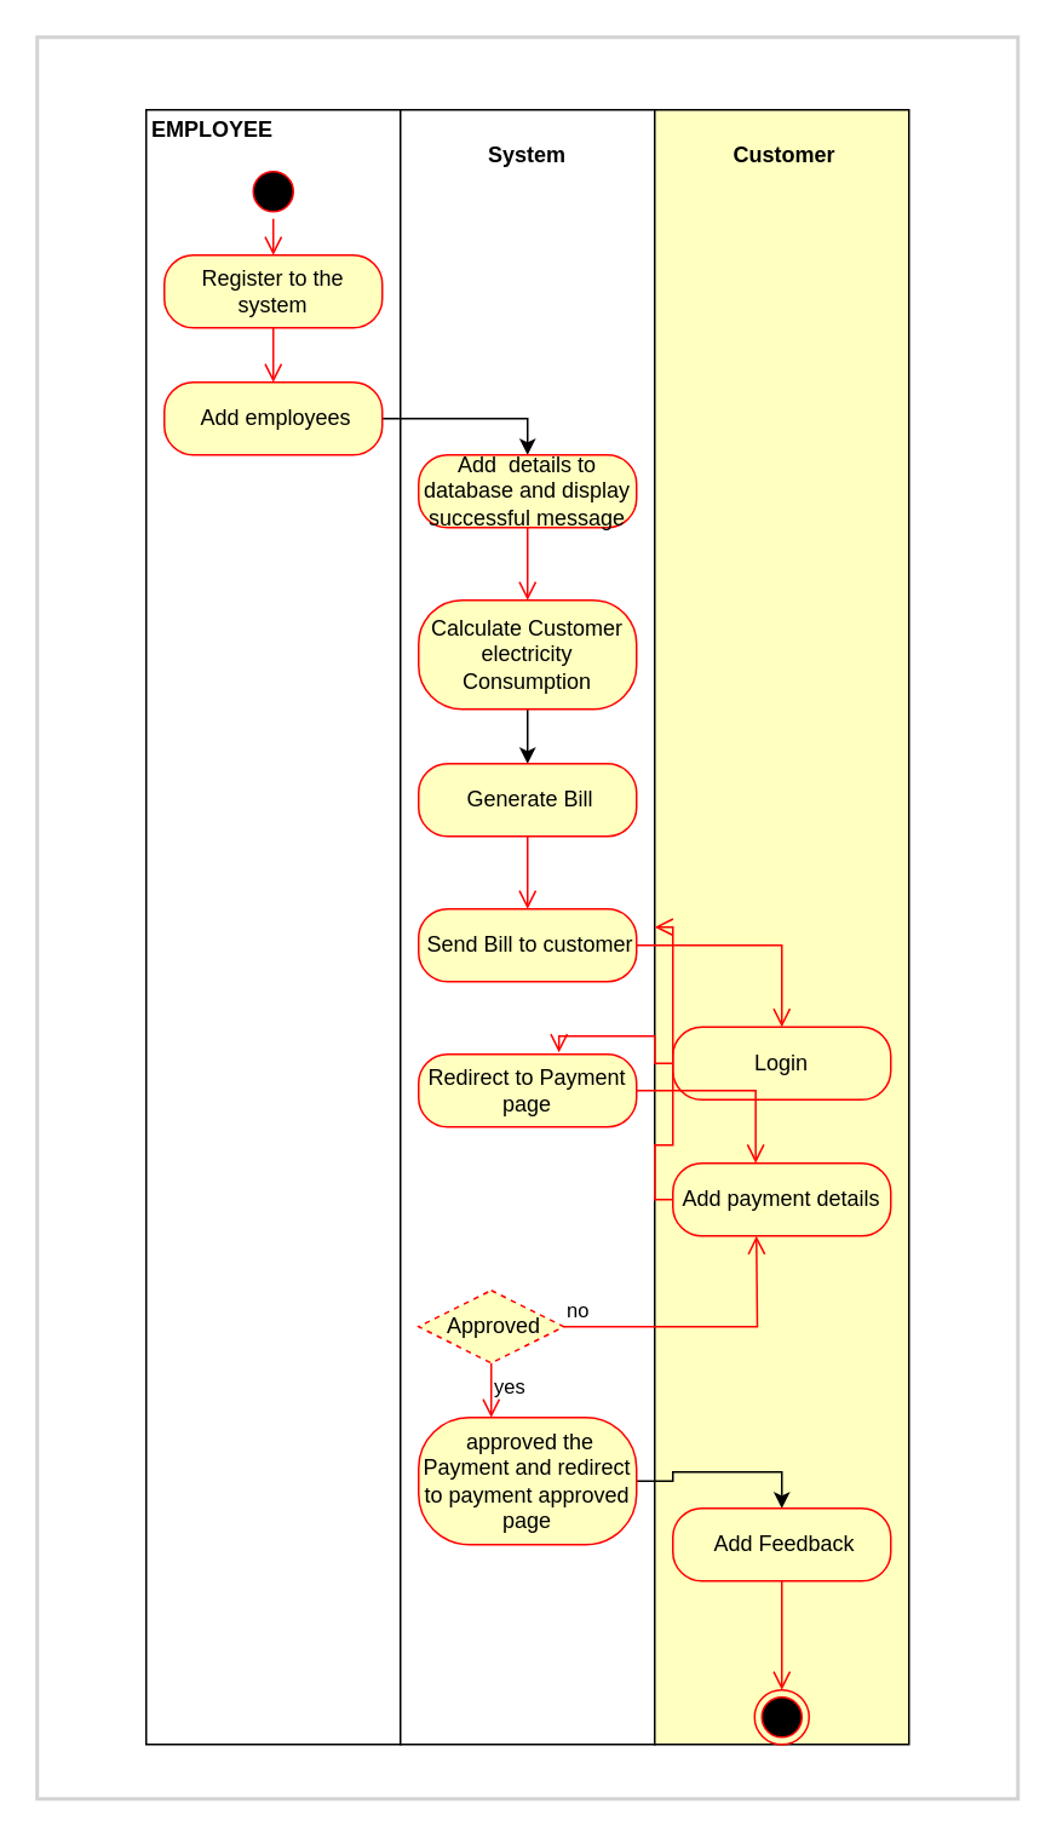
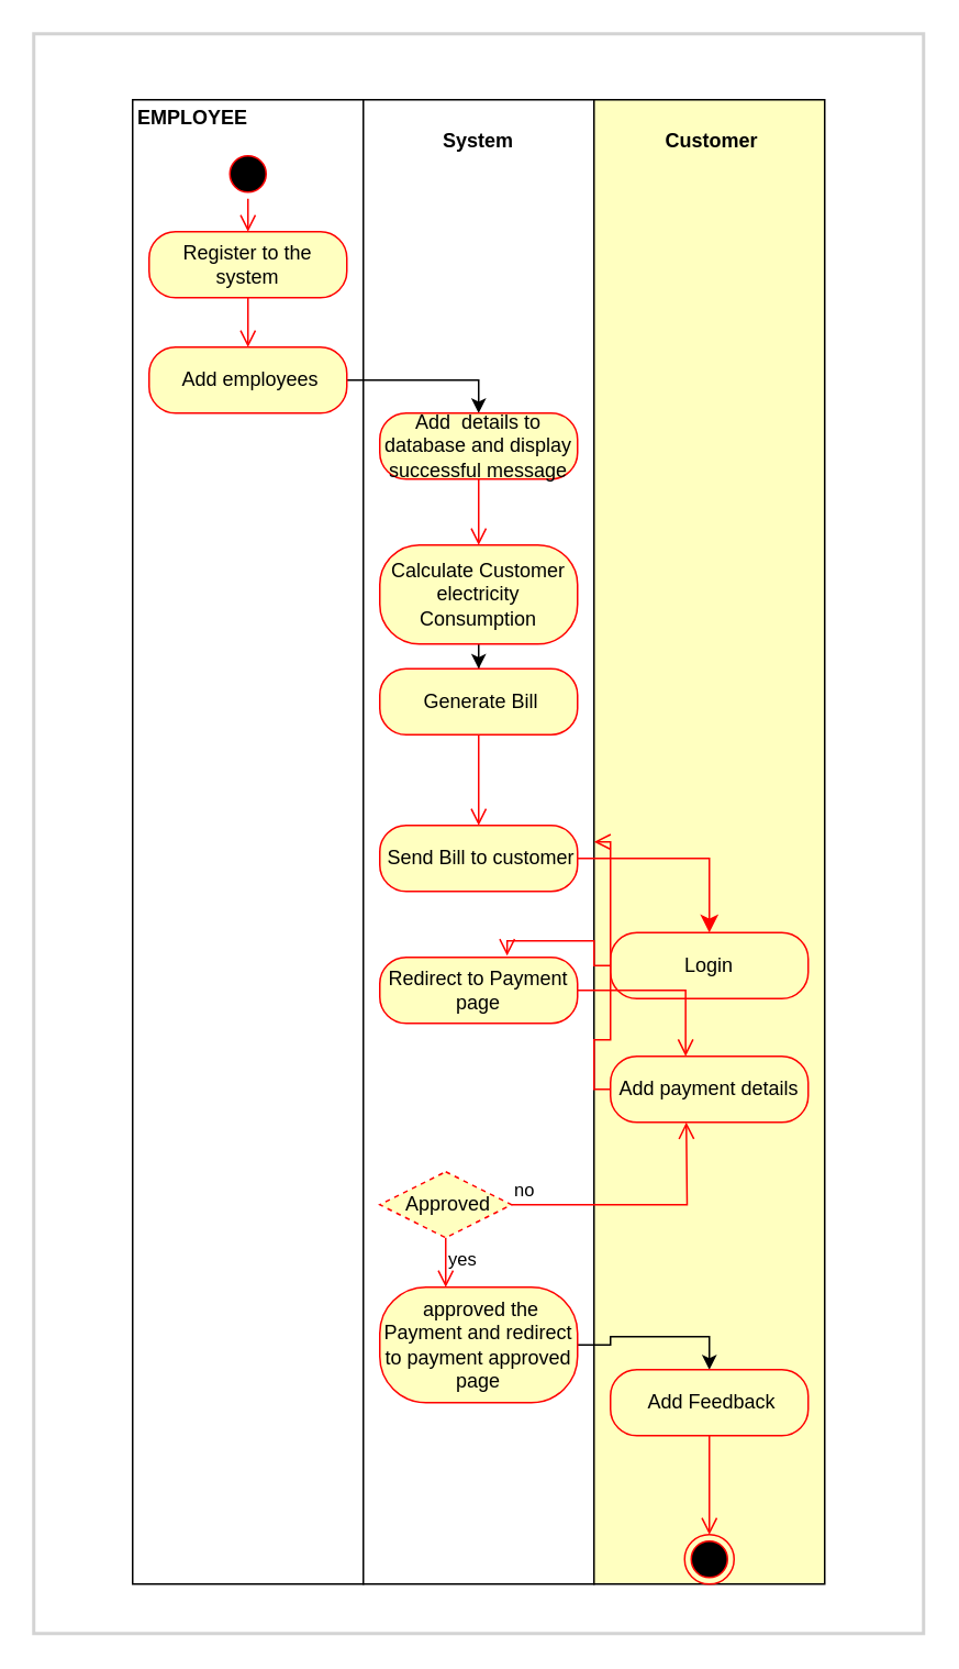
- <mxCell id="15" value="&amp;nbsp;Generate Bill" style="rounded=1;whiteSpace=wrap;html=1;arcSize=40;fontColor=#000000;fillColor=#ffffc0;strokeColor=#ff0000;" vertex="1" parent="1"><mxGeometry x="230" y="420" width="120" height="40" as="geometry" /></mxCell>
+ <mxCell id="15" value="&amp;nbsp;Generate Bill" style="rounded=1;whiteSpace=wrap;html=1;arcSize=40;fontColor=#000000;fillColor=#ffffc0;strokeColor=#ff0000;" vertex="1" parent="1"><mxGeometry x="230" y="405" width="120" height="40" as="geometry" /></mxCell>
- <mxCell id="18" value="" style="edgeStyle=orthogonalEdgeStyle;html=1;verticalAlign=bottom;endArrow=open;endSize=8;strokeColor=#ff0000;rounded=0;entryX=0.5;entryY=0;entryDx=0;entryDy=0;" edge="1" source="17" parent="1" target="19"><mxGeometry relative="1" as="geometry"><mxPoint x="290" y="570" as="targetPoint" /></mxGeometry></mxCell>
+ <mxCell id="18" value="" style="edgeStyle=orthogonalEdgeStyle;html=1;verticalAlign=bottom;endArrow=classic;endSize=8;strokeColor=#ff0000;rounded=0;entryX=0.5;entryY=0;entryDx=0;entryDy=0;" edge="1" source="17" parent="1" target="19"><mxGeometry relative="1" as="geometry"><mxPoint x="290" y="570" as="targetPoint" /></mxGeometry></mxCell>
